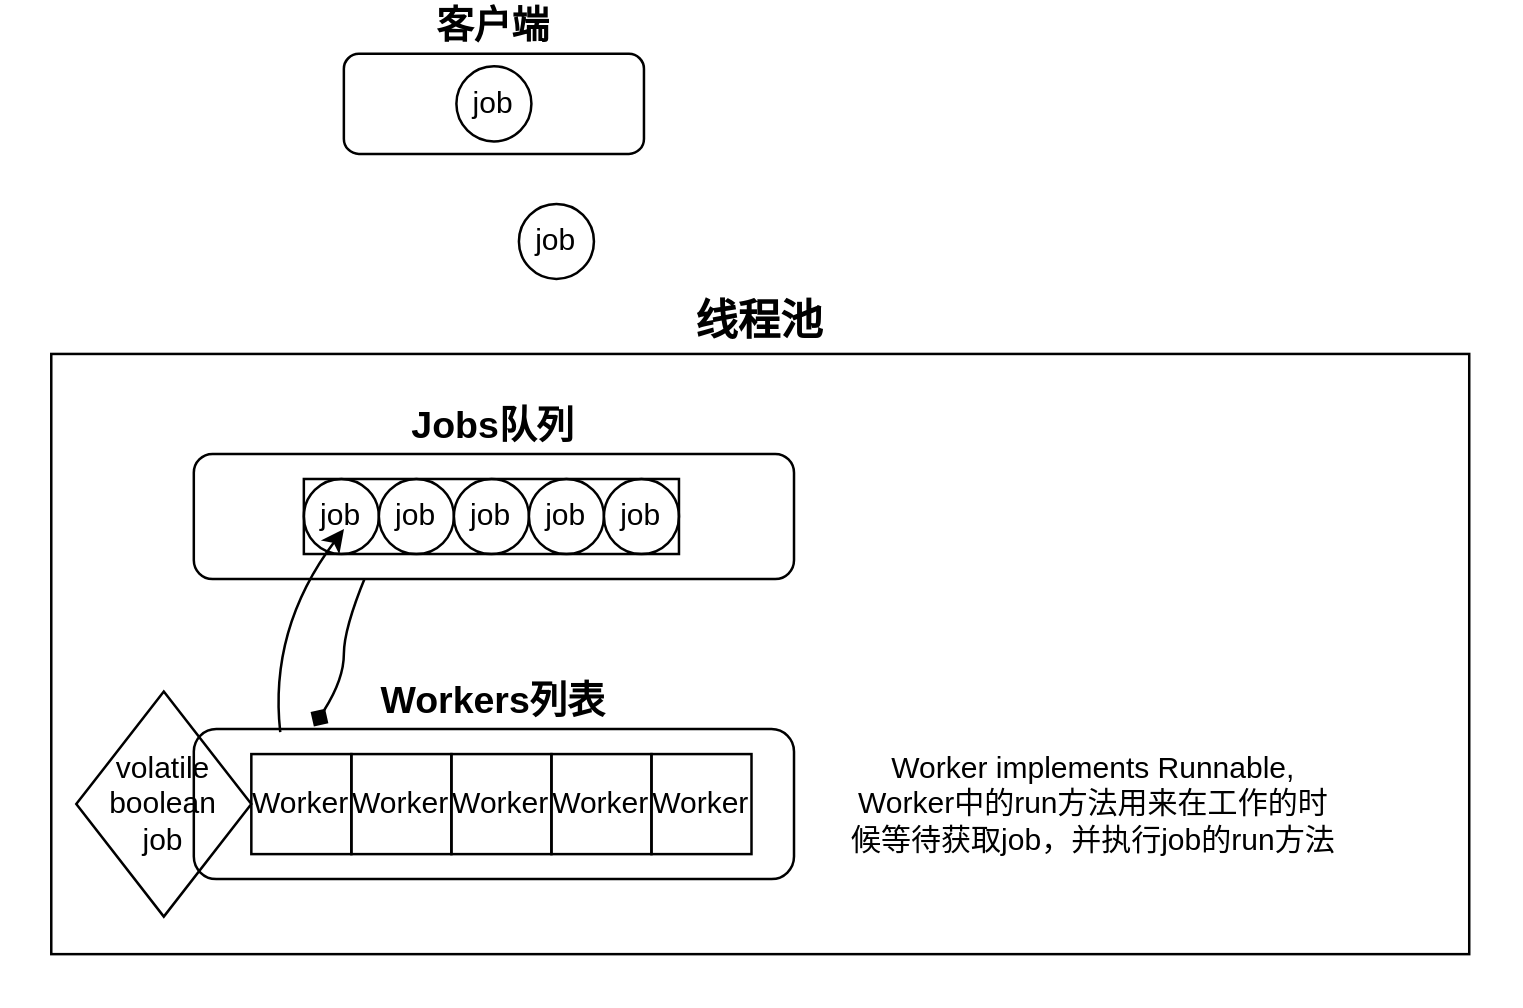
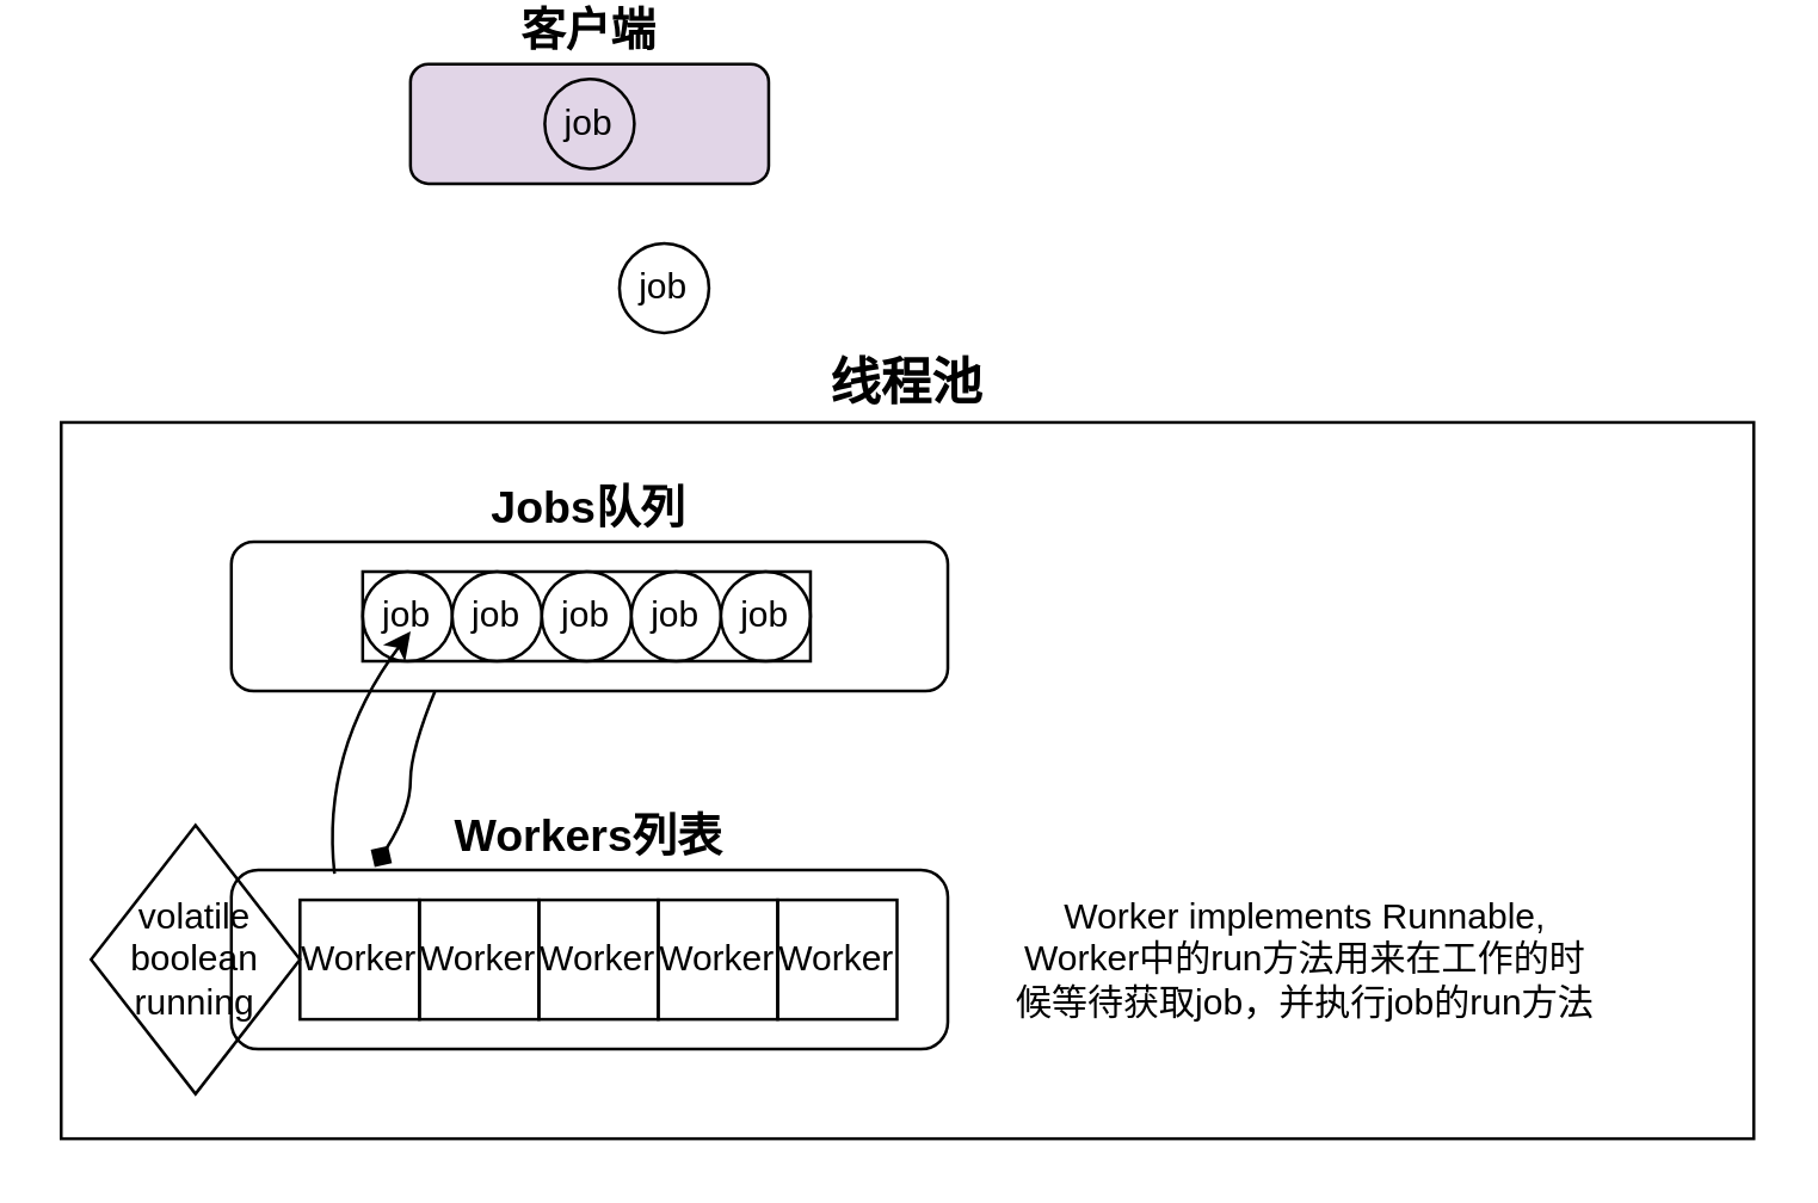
- <mxCell id="4" value="客户端" style="rounded=1;whiteSpace=wrap;html=1;labelPosition=center;verticalLabelPosition=top;align=center;verticalAlign=bottom;fontSize=15;fontStyle=1" vertex="1" parent="1"><mxGeometry x="137" y="20" width="120" height="40" as="geometry" /></mxCell>
+ <mxCell id="4" value="客户端" style="rounded=1;whiteSpace=wrap;html=1;labelPosition=center;verticalLabelPosition=top;align=center;verticalAlign=bottom;fontSize=15;fontStyle=1;fillColor=#e1d5e7;" vertex="1" parent="1"><mxGeometry x="137" y="20" width="120" height="40" as="geometry" /></mxCell>
- <mxCell id="23" value="volatile &lt;br style=&quot;font-size: 12px;&quot;&gt;boolean &lt;br style=&quot;font-size: 12px;&quot;&gt;job" style="rhombus;whiteSpace=wrap;html=1;fillColor=none;fontSize=12;" vertex="1" parent="1"><mxGeometry x="30" y="275" width="70" height="90" as="geometry" /></mxCell>
+ <mxCell id="23" value="volatile &lt;br style=&quot;font-size: 12px;&quot;&gt;boolean &lt;br style=&quot;font-size: 12px;&quot;&gt;running" style="rhombus;whiteSpace=wrap;html=1;fillColor=none;fontSize=12;" vertex="1" parent="1"><mxGeometry x="30" y="275" width="70" height="90" as="geometry" /></mxCell>
